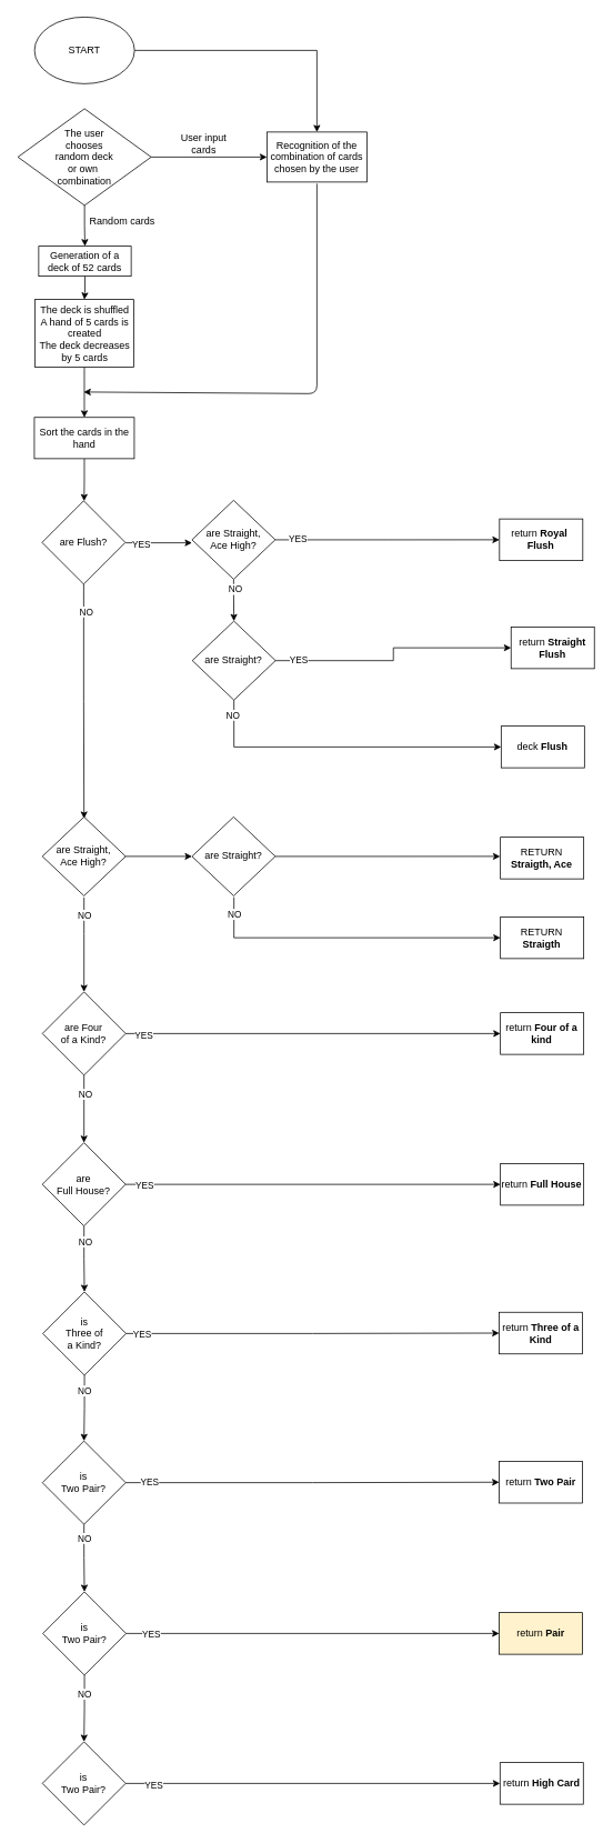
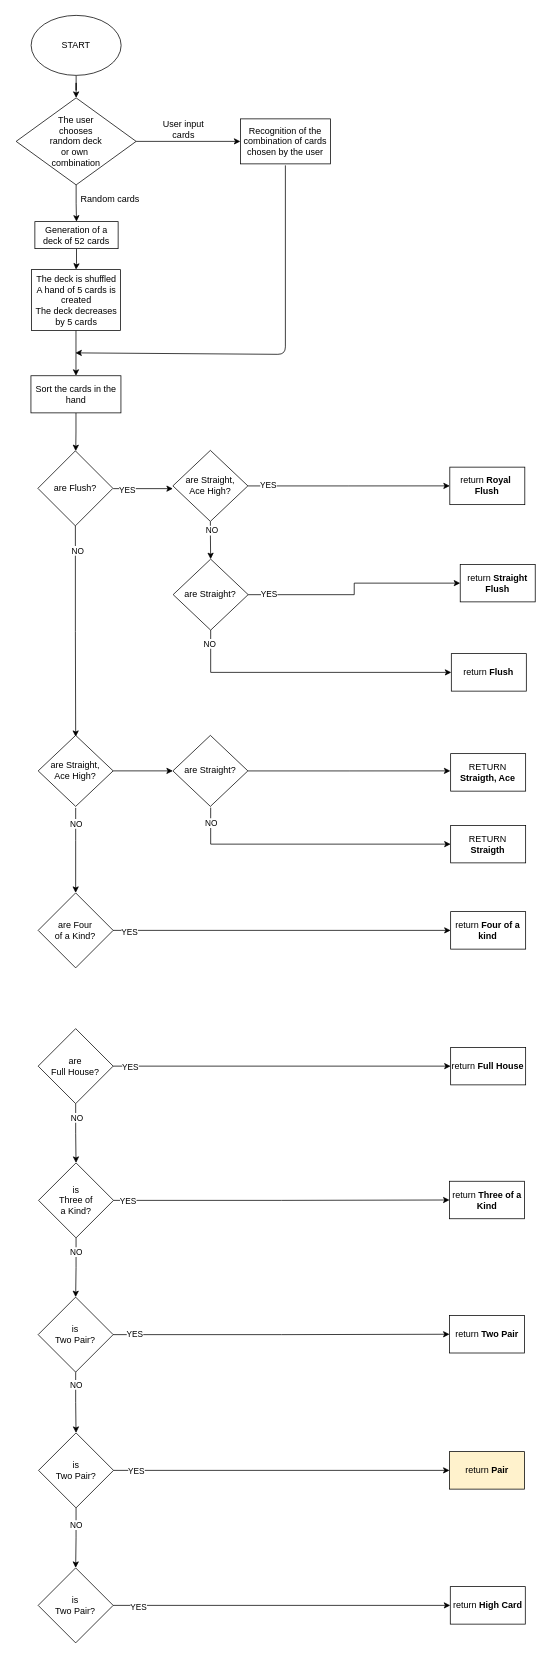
- <mxCell id="2" value="" style="edgeStyle=orthogonalEdgeStyle;rounded=0;orthogonalLoop=1;jettySize=auto;html=1;" parent="1" source="3" target="12" edge="1"><mxGeometry relative="1" as="geometry" /></mxCell>
+ <mxCell id="2" value="" style="edgeStyle=orthogonalEdgeStyle;rounded=0;orthogonalLoop=1;jettySize=auto;html=1;" parent="1" source="3" target="6" edge="1"><mxGeometry relative="1" as="geometry" /></mxCell>
- <mxCell id="74" value="deck &lt;b&gt;Flush&lt;/b&gt;" style="whiteSpace=wrap;html=1;" parent="1" vertex="1"><mxGeometry x="601.25" y="871" width="100" height="50" as="geometry" /></mxCell>
+ <mxCell id="74" value="return &lt;b&gt;Flush&lt;/b&gt;" style="whiteSpace=wrap;html=1;" parent="1" vertex="1"><mxGeometry x="601.25" y="871" width="100" height="50" as="geometry" /></mxCell>
- <mxCell id="24" style="edgeStyle=orthogonalEdgeStyle;rounded=0;orthogonalLoop=1;jettySize=auto;html=1;entryX=0.5;entryY=0;entryDx=0;entryDy=0;" parent="17" source="26" target="29" edge="1"><mxGeometry relative="1" as="geometry" /></mxCell>
- <mxCell id="25" value="NO" style="edgeLabel;html=1;align=center;verticalAlign=middle;resizable=0;points=[];" parent="24" vertex="1" connectable="0"><mxGeometry x="-0.457" y="1" relative="1" as="geometry"><mxPoint as="offset" /></mxGeometry></mxCell>
